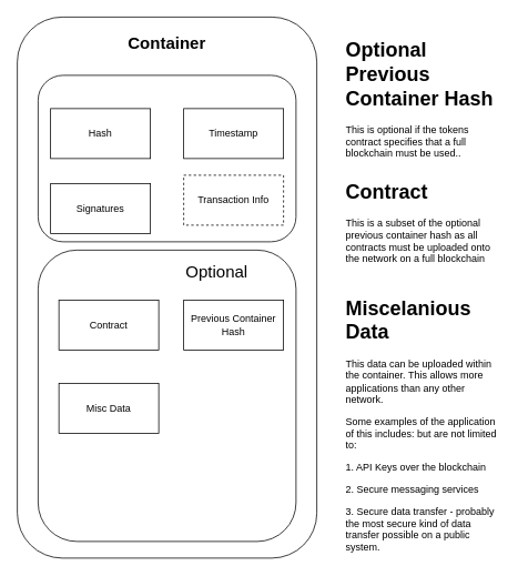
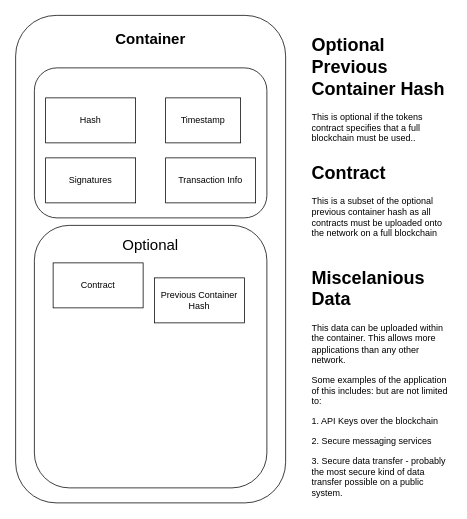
- <mxCell id="9" value="Timestamp" style="rounded=0;whiteSpace=wrap;html=1;" parent="1" vertex="1"><mxGeometry x="220" y="130" width="120" height="60" as="geometry" /></mxCell>
+ <mxCell id="9" value="Timestamp" style="rounded=0;whiteSpace=wrap;html=1;" parent="1" vertex="1"><mxGeometry x="220" y="130" width="100" height="60" as="geometry" /></mxCell>
- <mxCell id="12" value="Transaction Info" style="rounded=0;whiteSpace=wrap;html=1;dashed=1;" parent="1" vertex="1"><mxGeometry x="220" y="210" width="120" height="60" as="geometry" /></mxCell>
+ <mxCell id="12" value="Transaction Info" style="rounded=0;whiteSpace=wrap;html=1;" parent="1" vertex="1"><mxGeometry x="220" y="210" width="120" height="60" as="geometry" /></mxCell>
- <mxCell id="8" value="Signatures" style="rounded=0;whiteSpace=wrap;html=1;" parent="1" vertex="1"><mxGeometry x="60" y="220" width="120" height="60" as="geometry" /></mxCell>
+ <mxCell id="8" value="Signatures" style="rounded=0;whiteSpace=wrap;html=1;" parent="1" vertex="1"><mxGeometry x="60" y="210" width="120" height="60" as="geometry" /></mxCell>
- <mxCell id="13" value="Optional" style="text;html=1;strokeColor=none;fillColor=none;align=center;verticalAlign=middle;whiteSpace=wrap;rounded=0;fontSize=20;" parent="1" vertex="1"><mxGeometry x="195" y="310" width="130" height="30" as="geometry" /></mxCell>
+ <mxCell id="13" value="Optional" style="text;html=1;strokeColor=none;fillColor=none;align=center;verticalAlign=middle;whiteSpace=wrap;rounded=0;fontSize=20;" parent="1" vertex="1"><mxGeometry x="135" y="310" width="130" height="30" as="geometry" /></mxCell>
- <mxCell id="7" value="Contract" style="rounded=0;whiteSpace=wrap;html=1;" parent="1" vertex="1"><mxGeometry x="70" y="360" width="120" height="60" as="geometry" /></mxCell>
+ <mxCell id="7" value="Contract" style="rounded=0;whiteSpace=wrap;html=1;" parent="1" vertex="1"><mxGeometry x="70" y="350" width="120" height="60" as="geometry" /></mxCell>
- <mxCell id="11" value="Previous Container Hash" style="rounded=0;whiteSpace=wrap;html=1;" parent="1" vertex="1"><mxGeometry x="220" y="360" width="120" height="60" as="geometry" /></mxCell>
+ <mxCell id="11" value="Previous Container Hash" style="rounded=0;whiteSpace=wrap;html=1;" parent="1" vertex="1"><mxGeometry x="205" y="370" width="120" height="60" as="geometry" /></mxCell>
- <mxCell id="10" value="Misc Data" style="rounded=0;whiteSpace=wrap;html=1;" parent="1" vertex="1"><mxGeometry x="70" y="460" width="120" height="60" as="geometry" /></mxCell>
